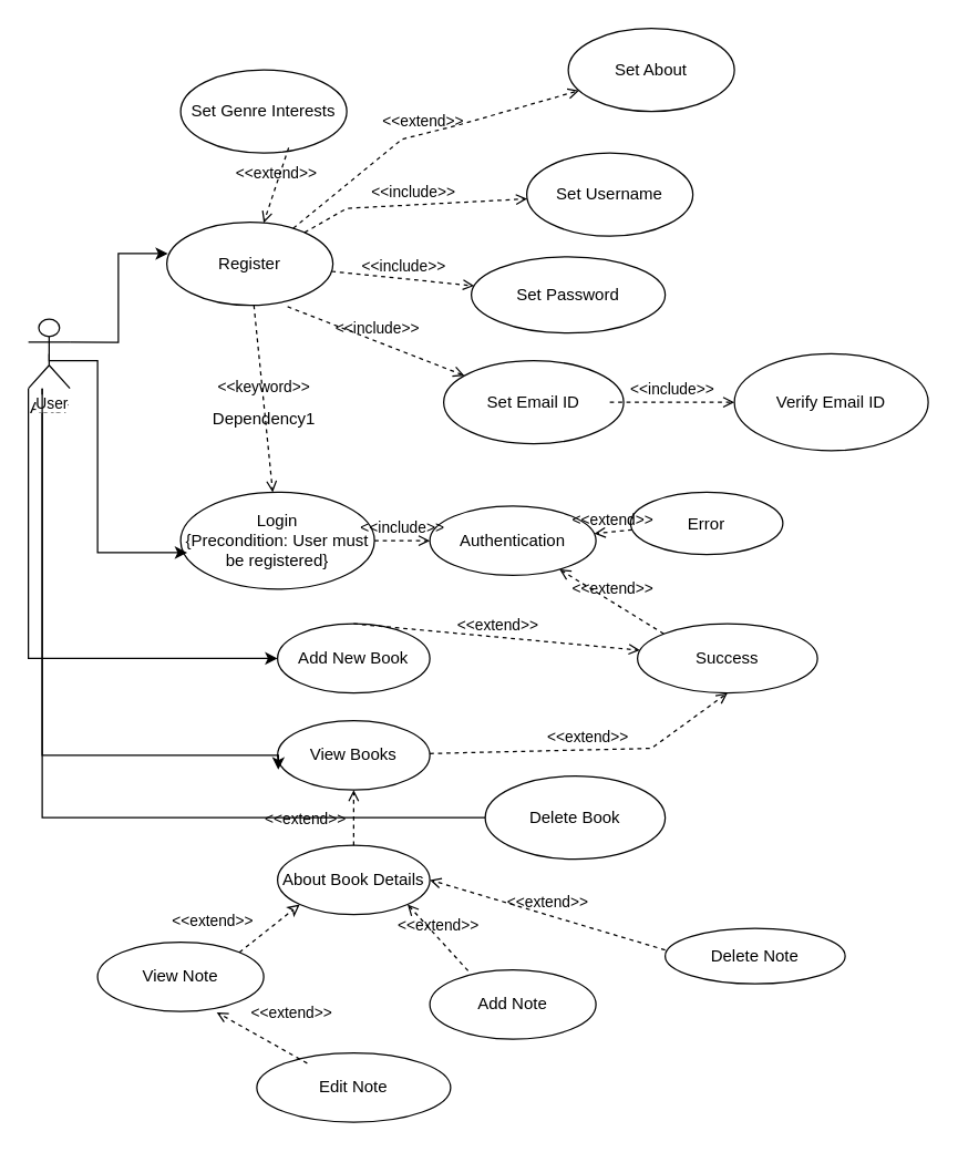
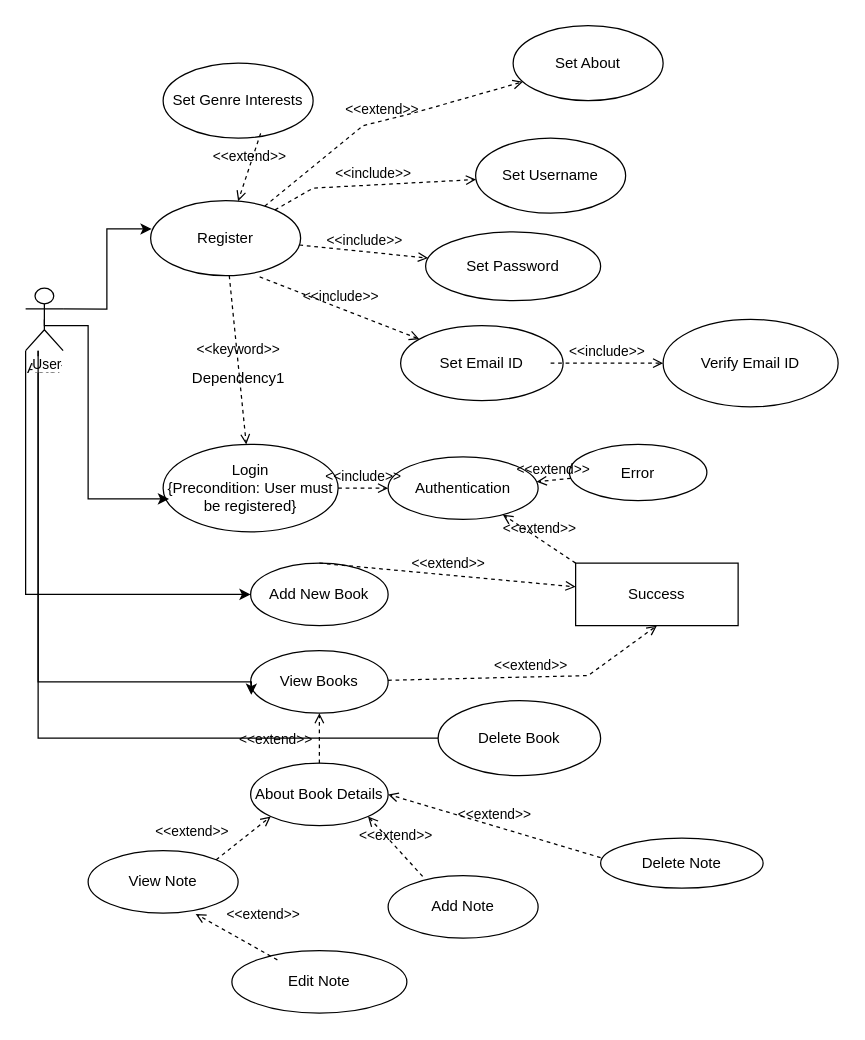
- <mxCell id="33" value="Success" style="ellipse;whiteSpace=wrap;html=1;" parent="1" vertex="1"><mxGeometry x="460" y="450" width="130" height="50" as="geometry" /></mxCell>
+ <mxCell id="33" value="Success" style="whiteSpace=wrap;html=1;rounded=0;" parent="1" vertex="1"><mxGeometry x="460" y="450" width="130" height="50" as="geometry" /></mxCell>
- <mxCell id="39" value="&amp;lt;&amp;lt;extend&amp;gt;&amp;gt;" style="html=1;verticalAlign=bottom;labelBackgroundColor=none;endArrow=classic;endFill=0;dashed=1;rounded=0;exitX=1;exitY=0;exitDx=0;exitDy=0;entryX=0;entryY=1;entryDx=0;entryDy=0;" edge="1" parent="1" source="38" target="35"><mxGeometry x="-1" y="21" width="160" relative="1" as="geometry"><mxPoint x="280" y="560" as="sourcePoint" /><mxPoint x="440" y="560" as="targetPoint" /><mxPoint x="-6" y="3" as="offset" /></mxGeometry></mxCell>
+ <mxCell id="39" value="&amp;lt;&amp;lt;extend&amp;gt;&amp;gt;" style="html=1;verticalAlign=bottom;labelBackgroundColor=none;endArrow=open;endFill=0;dashed=1;rounded=0;exitX=1;exitY=0;exitDx=0;exitDy=0;entryX=0;entryY=1;entryDx=0;entryDy=0;" edge="1" parent="1" source="38" target="35"><mxGeometry x="-1" y="21" width="160" relative="1" as="geometry"><mxPoint x="280" y="560" as="sourcePoint" /><mxPoint x="440" y="560" as="targetPoint" /><mxPoint x="-6" y="3" as="offset" /></mxGeometry></mxCell>
